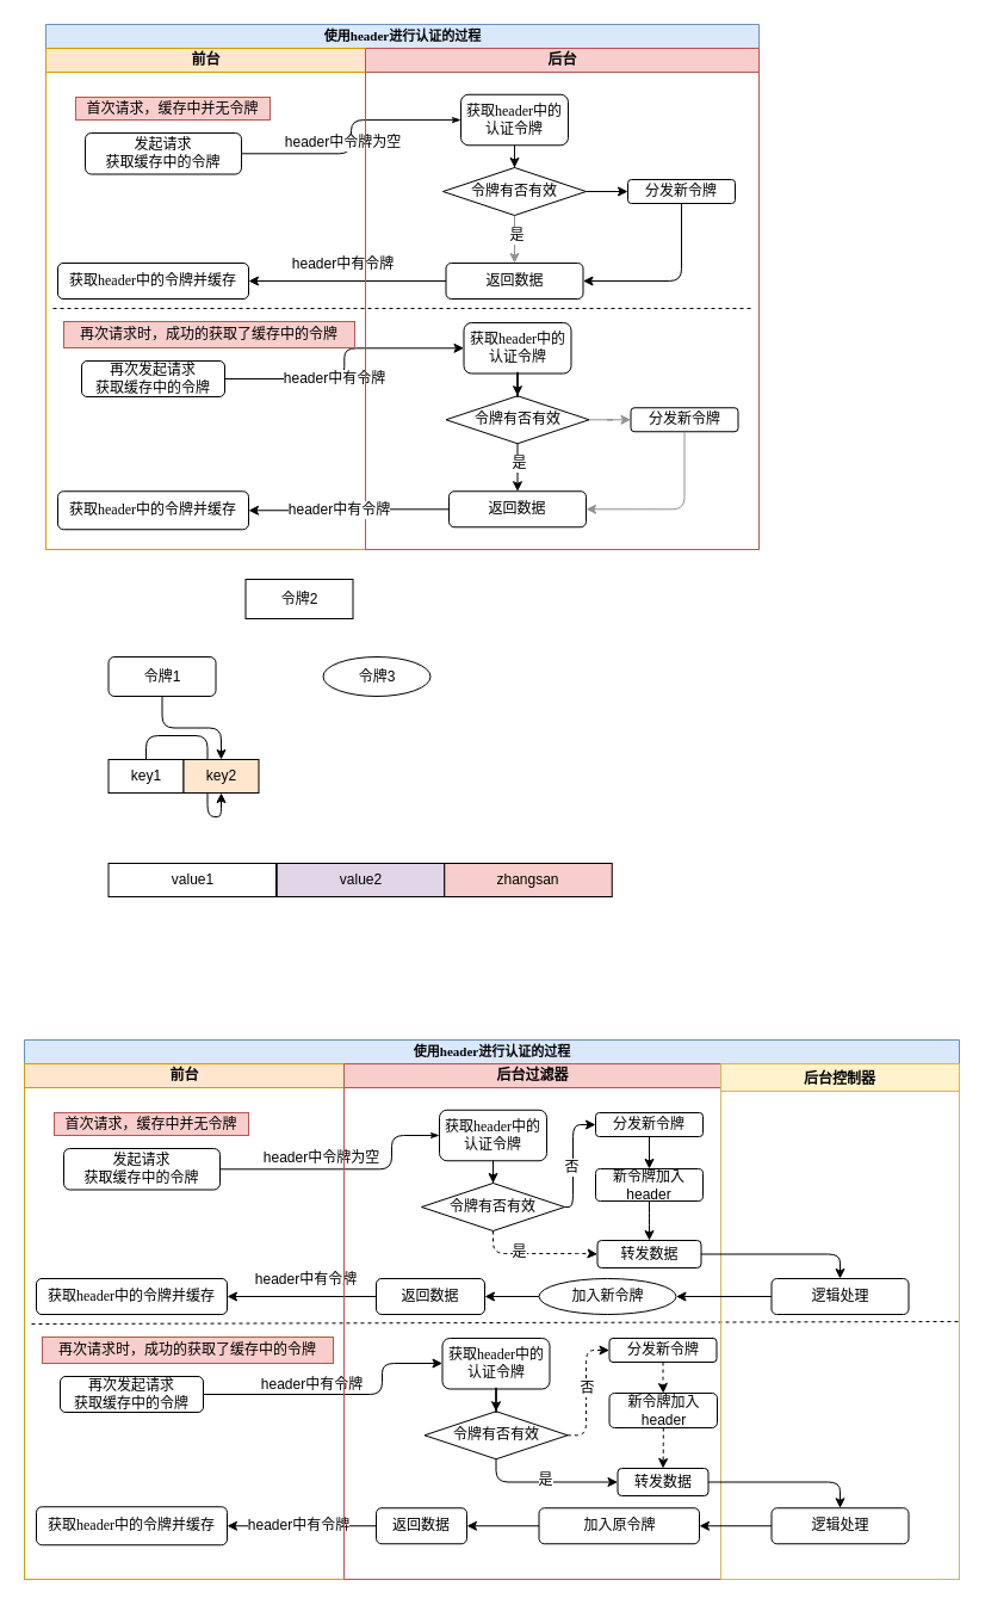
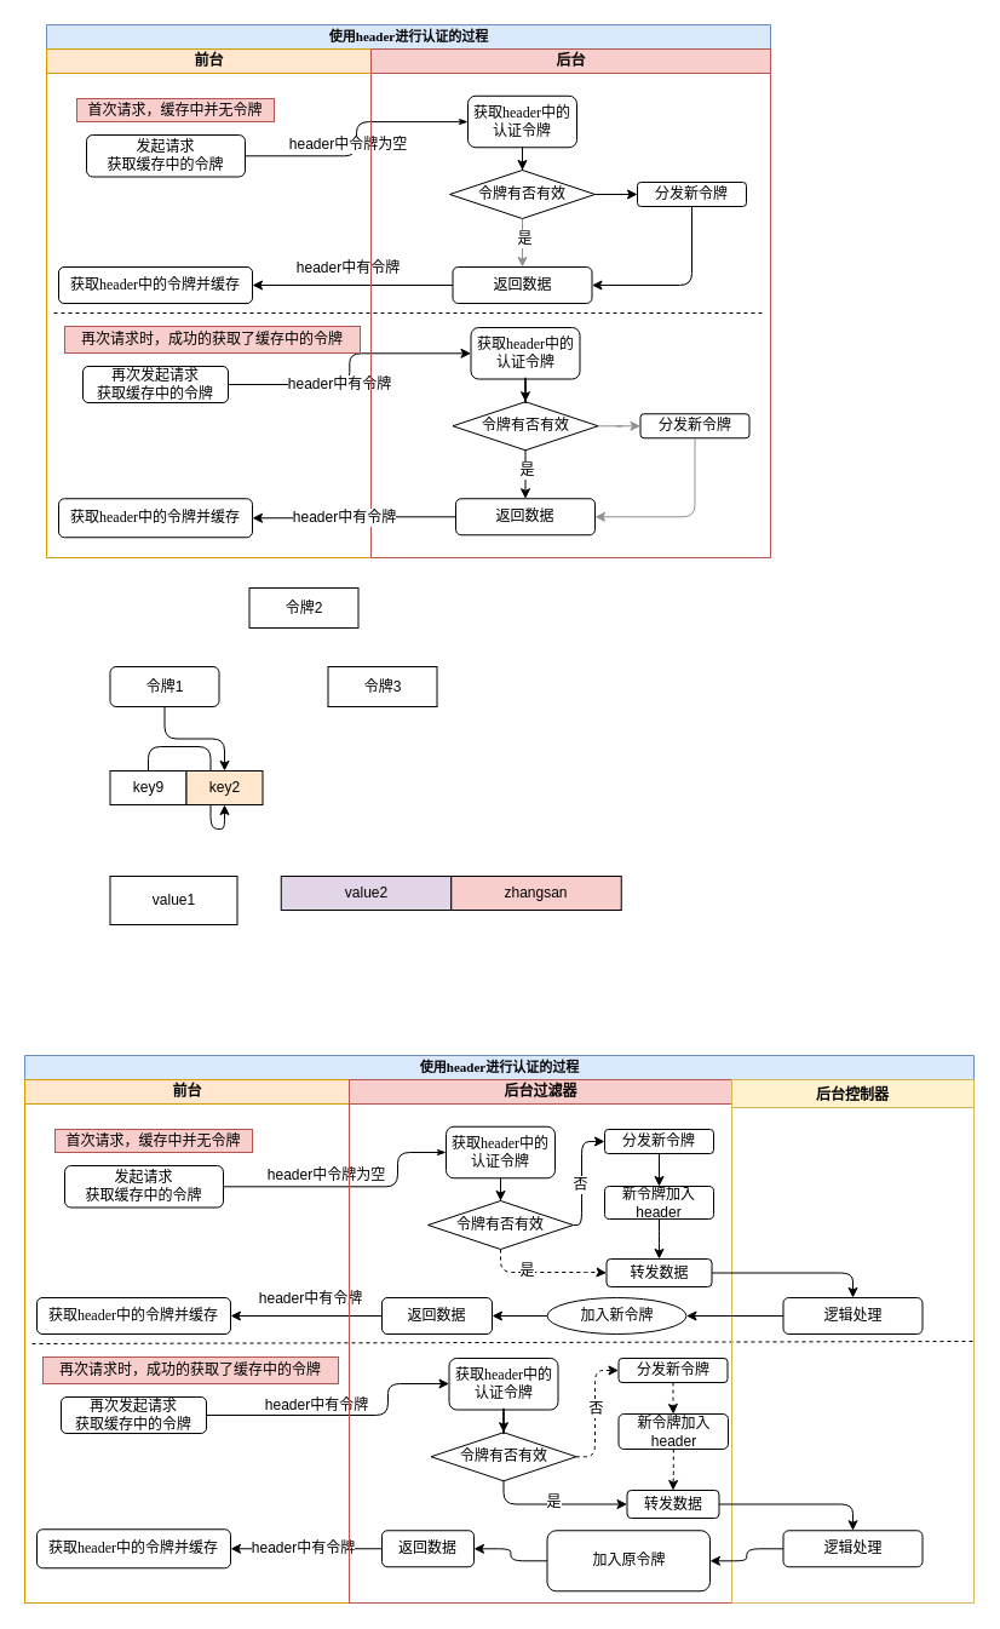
- <mxCell id="41" value="&lt;span style=&quot;white-space: normal&quot;&gt;令牌3&lt;/span&gt;" style="ellipse;whiteSpace=wrap;html=1;fontSize=12;" parent="1" vertex="1"><mxGeometry x="270.5" y="550" width="90" height="33" as="geometry" /></mxCell>
+ <mxCell id="41" value="&lt;span style=&quot;white-space: normal&quot;&gt;令牌3&lt;/span&gt;" style="rounded=0;whiteSpace=wrap;html=1;fontSize=12;" parent="1" vertex="1"><mxGeometry x="270.5" y="550" width="90" height="33" as="geometry" /></mxCell>
- <mxCell id="43" value="key1" style="rounded=0;whiteSpace=wrap;html=1;fontSize=12;" parent="1" vertex="1"><mxGeometry x="90.5" y="636" width="63" height="28" as="geometry" /></mxCell>
+ <mxCell id="43" value="key9" style="rounded=0;whiteSpace=wrap;html=1;fontSize=12;" parent="1" vertex="1"><mxGeometry x="90.5" y="636" width="63" height="28" as="geometry" /></mxCell>
- <mxCell id="44" value="value1" style="rounded=0;whiteSpace=wrap;html=1;fontSize=12;" parent="1" vertex="1"><mxGeometry x="90.5" y="723" width="140.5" height="28" as="geometry" /></mxCell>
+ <mxCell id="44" value="value1" style="rounded=0;whiteSpace=wrap;html=1;fontSize=12;" parent="1" vertex="1"><mxGeometry x="90.5" y="723" width="105" height="40" as="geometry" /></mxCell>
- <mxCell id="95" value="加入原令牌" style="rounded=1;whiteSpace=wrap;html=1;fontSize=12;" parent="64" vertex="1"><mxGeometry x="163.5" y="372.25" width="134.5" height="30" as="geometry" /></mxCell>
+ <mxCell id="95" value="加入原令牌" style="rounded=1;whiteSpace=wrap;html=1;fontSize=12;" parent="64" vertex="1"><mxGeometry x="163.5" y="372.25" width="134.5" height="50" as="geometry" /></mxCell>
